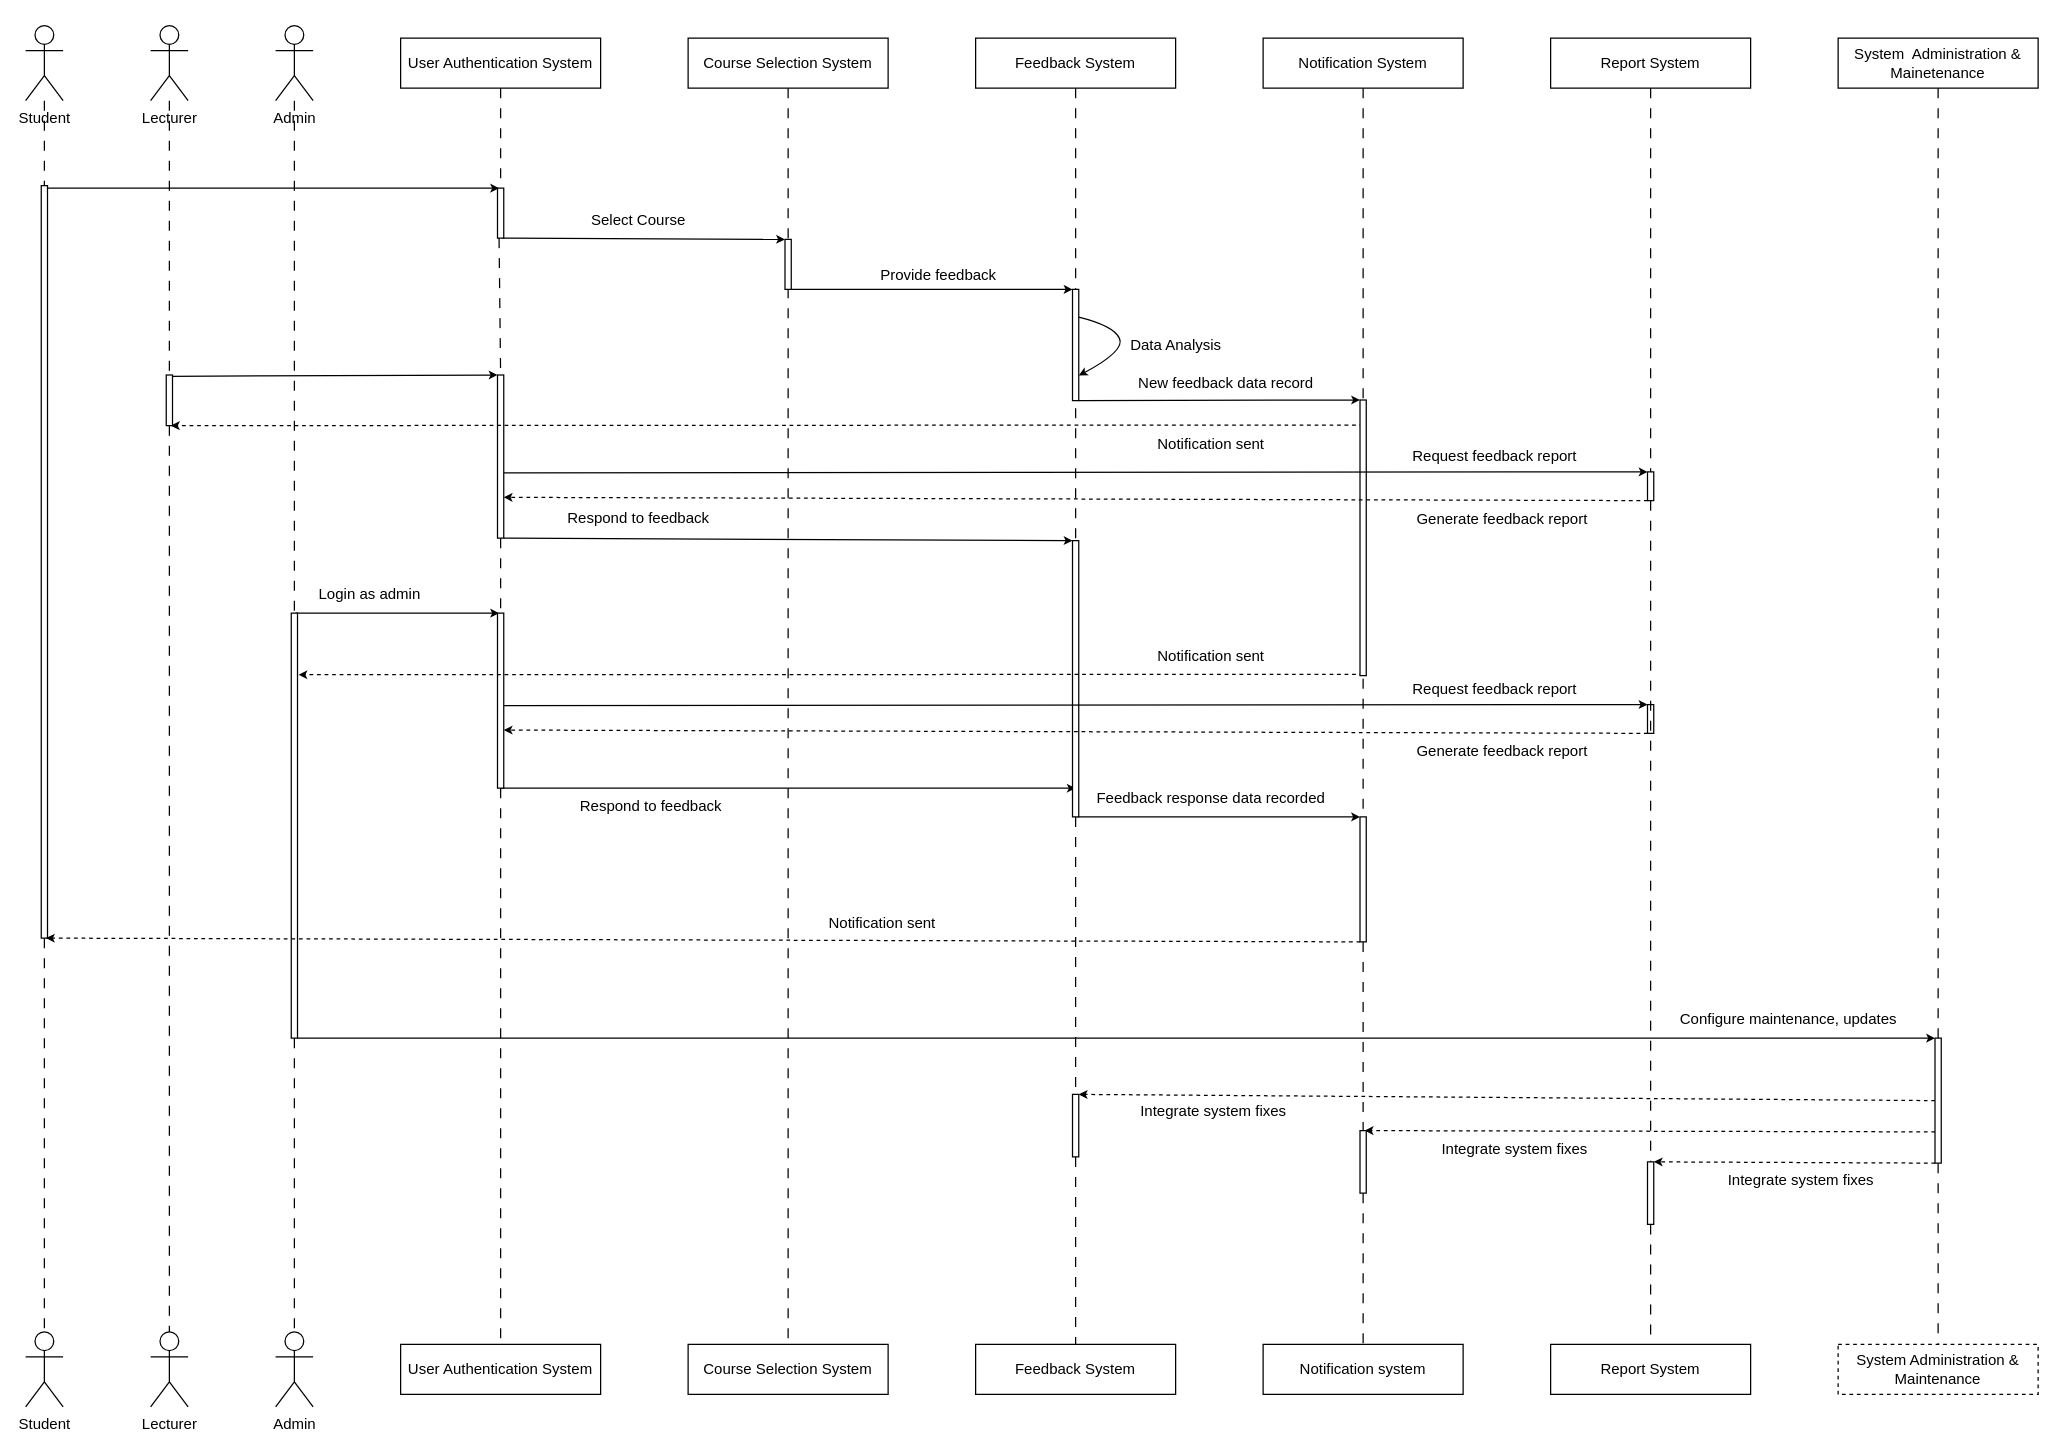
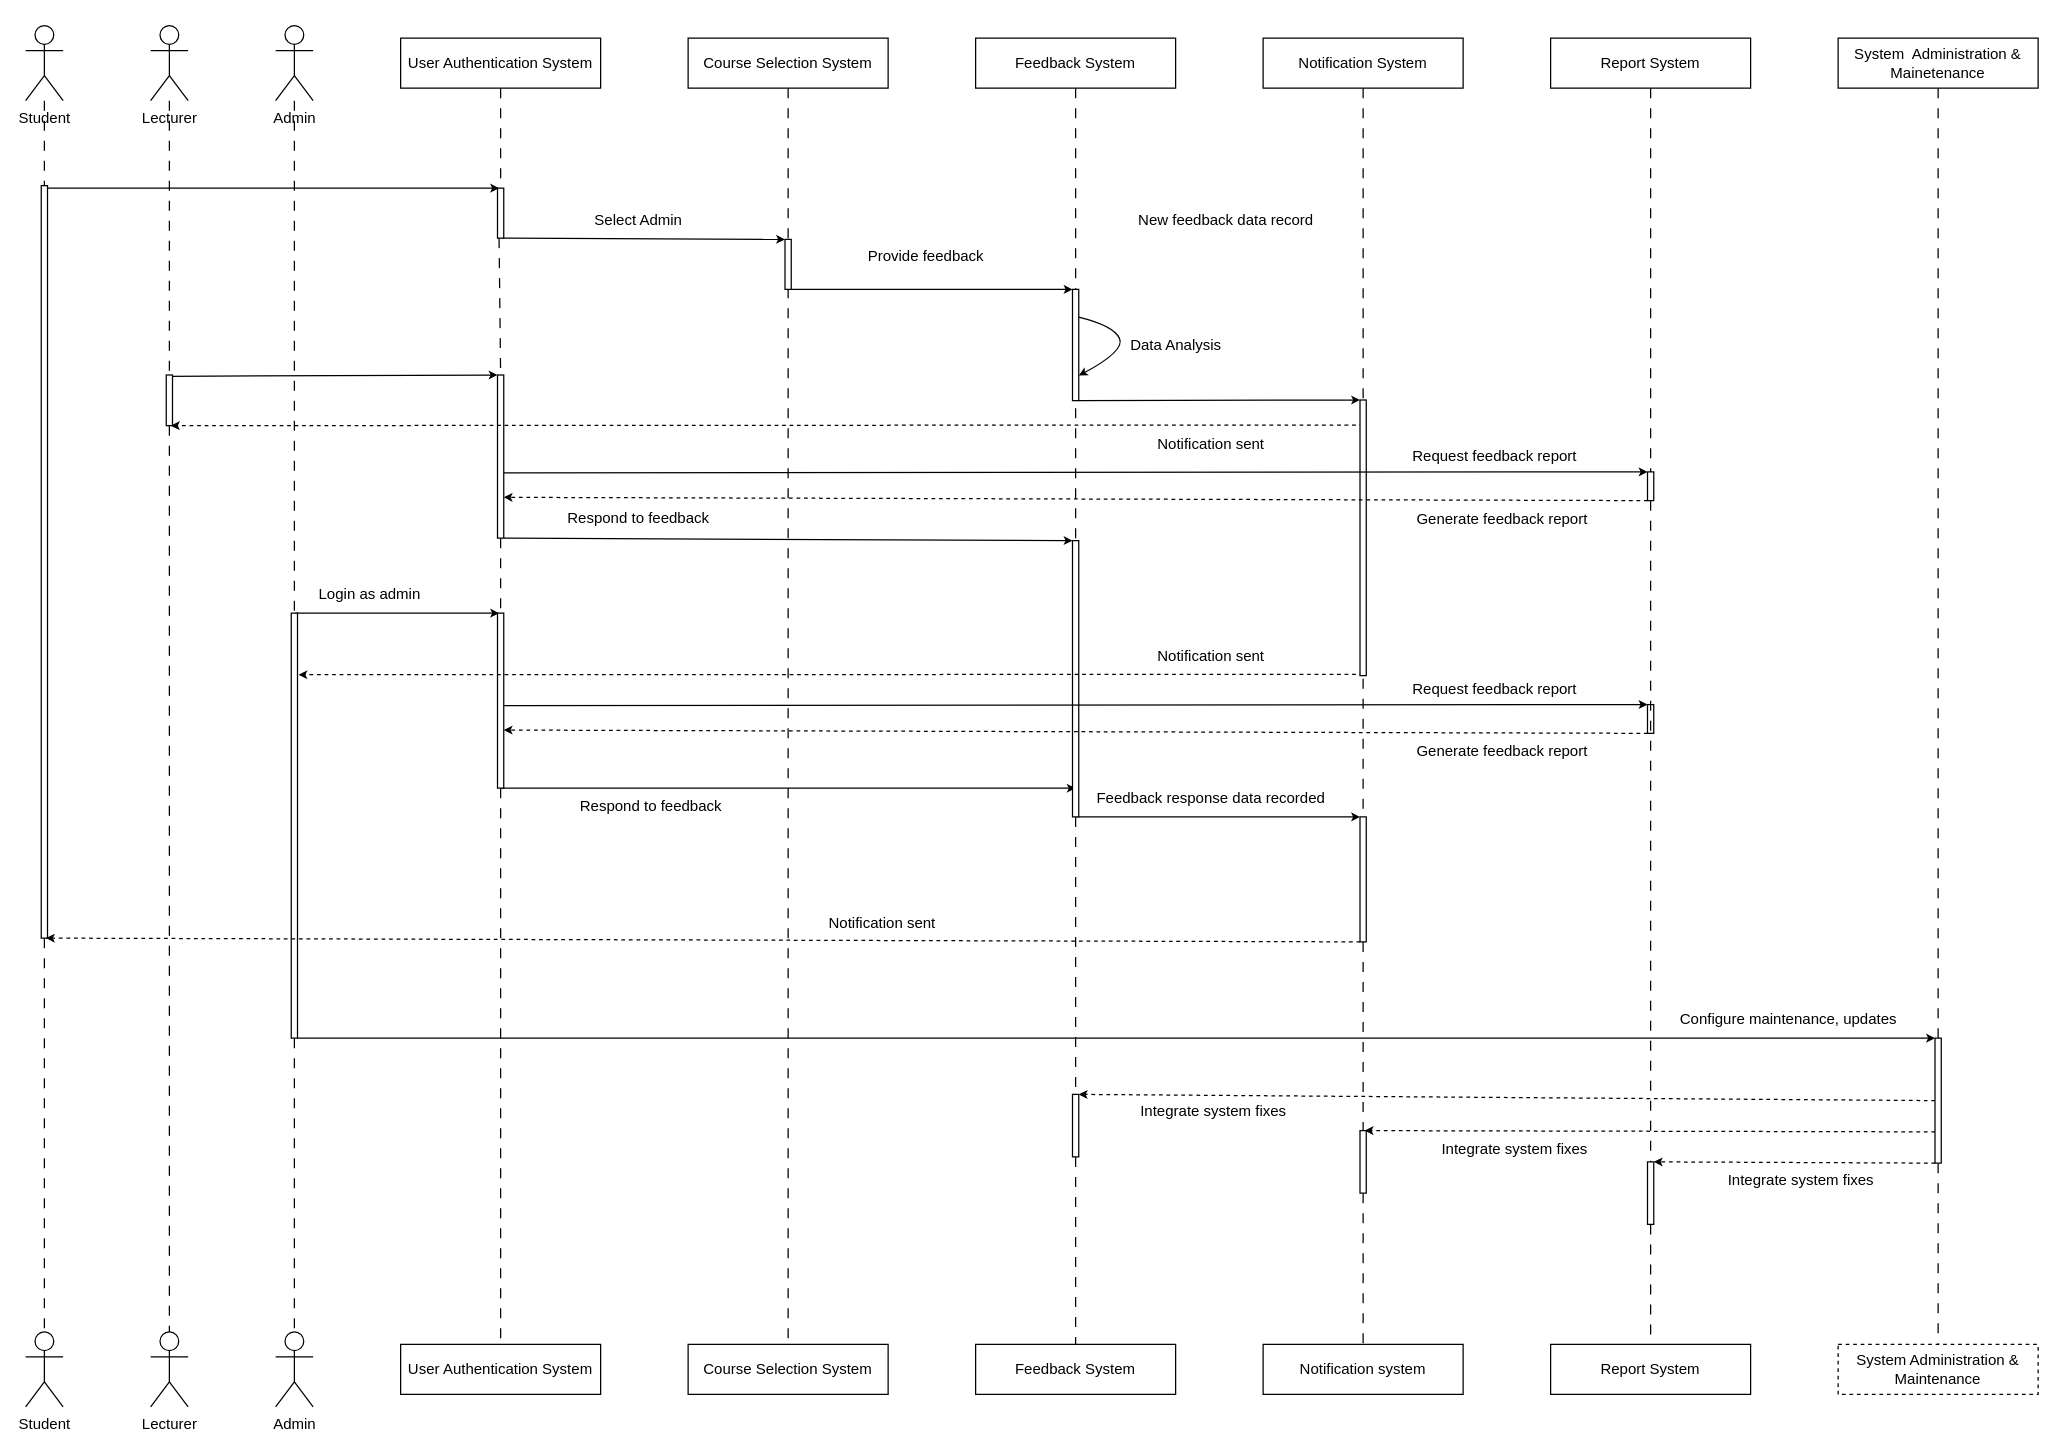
- <mxCell id="38" value="Select Course" style="text;html=1;align=center;verticalAlign=middle;resizable=0;points=[];autosize=1;strokeColor=none;fillColor=none;" vertex="1" parent="1"><mxGeometry x="460" y="161" width="100" height="30" as="geometry" /></mxCell>
+ <mxCell id="38" value="Select Admin" style="text;html=1;align=center;verticalAlign=middle;resizable=0;points=[];autosize=1;strokeColor=none;fillColor=none;" vertex="1" parent="1"><mxGeometry x="460" y="161" width="100" height="30" as="geometry" /></mxCell>
- <mxCell id="40" value="Provide feedback" style="text;html=1;align=center;verticalAlign=middle;resizable=0;points=[];autosize=1;strokeColor=none;fillColor=none;" vertex="1" parent="1"><mxGeometry x="690" y="205" width="120" height="30" as="geometry" /></mxCell>
+ <mxCell id="40" value="Provide feedback" style="text;html=1;align=center;verticalAlign=middle;resizable=0;points=[];autosize=1;strokeColor=none;fillColor=none;" vertex="1" parent="1"><mxGeometry x="680" y="190" width="120" height="30" as="geometry" /></mxCell>
- <mxCell id="66" value="New feedback data record" style="text;html=1;align=center;verticalAlign=middle;resizable=0;points=[];autosize=1;strokeColor=none;fillColor=none;" vertex="1" parent="1"><mxGeometry x="900" y="290.5" width="160" height="30" as="geometry" /></mxCell>
+ <mxCell id="66" value="New feedback data record" style="text;html=1;align=center;verticalAlign=middle;resizable=0;points=[];autosize=1;strokeColor=none;fillColor=none;" vertex="1" parent="1"><mxGeometry x="900" y="160.5" width="160" height="30" as="geometry" /></mxCell>
